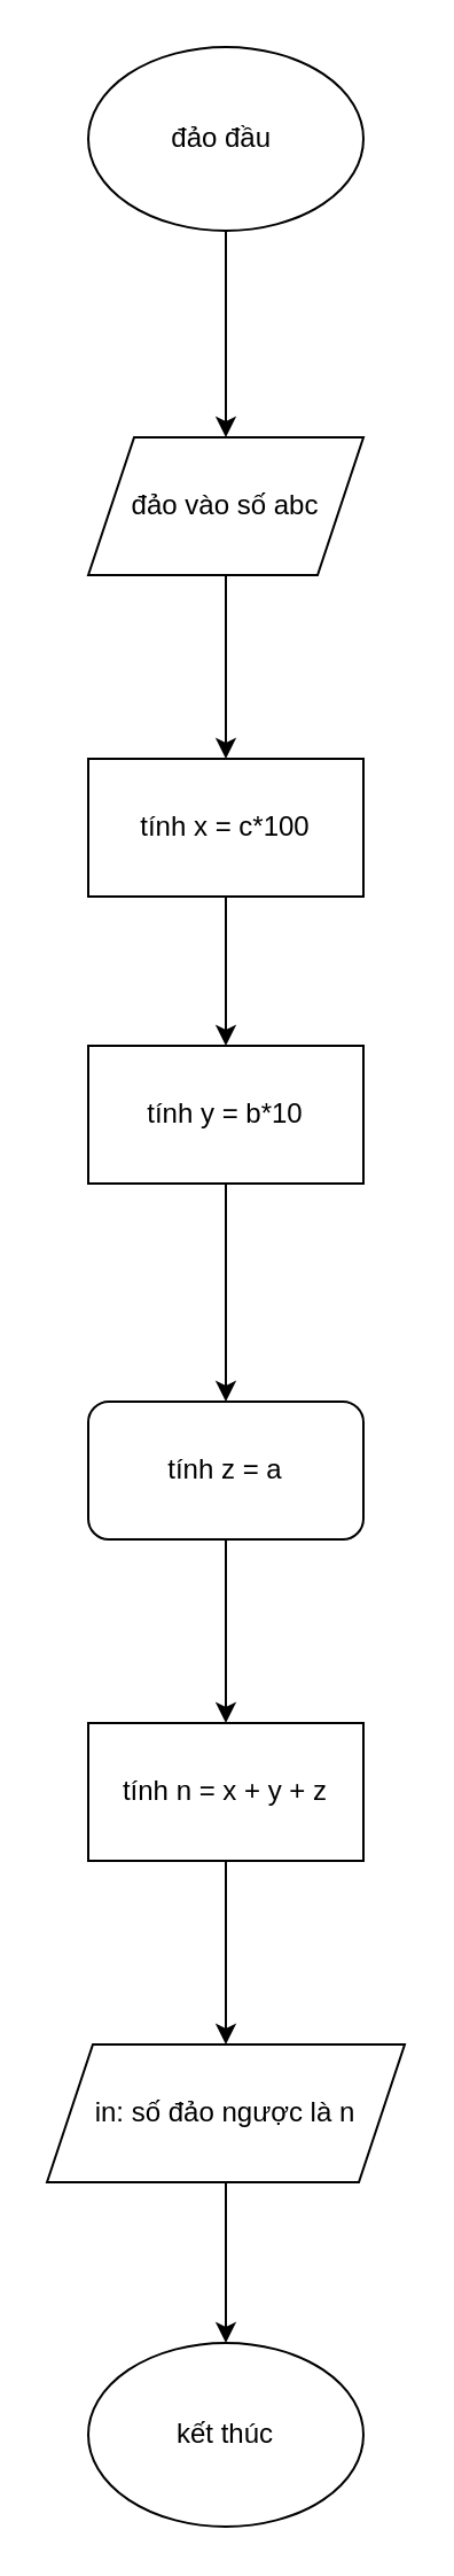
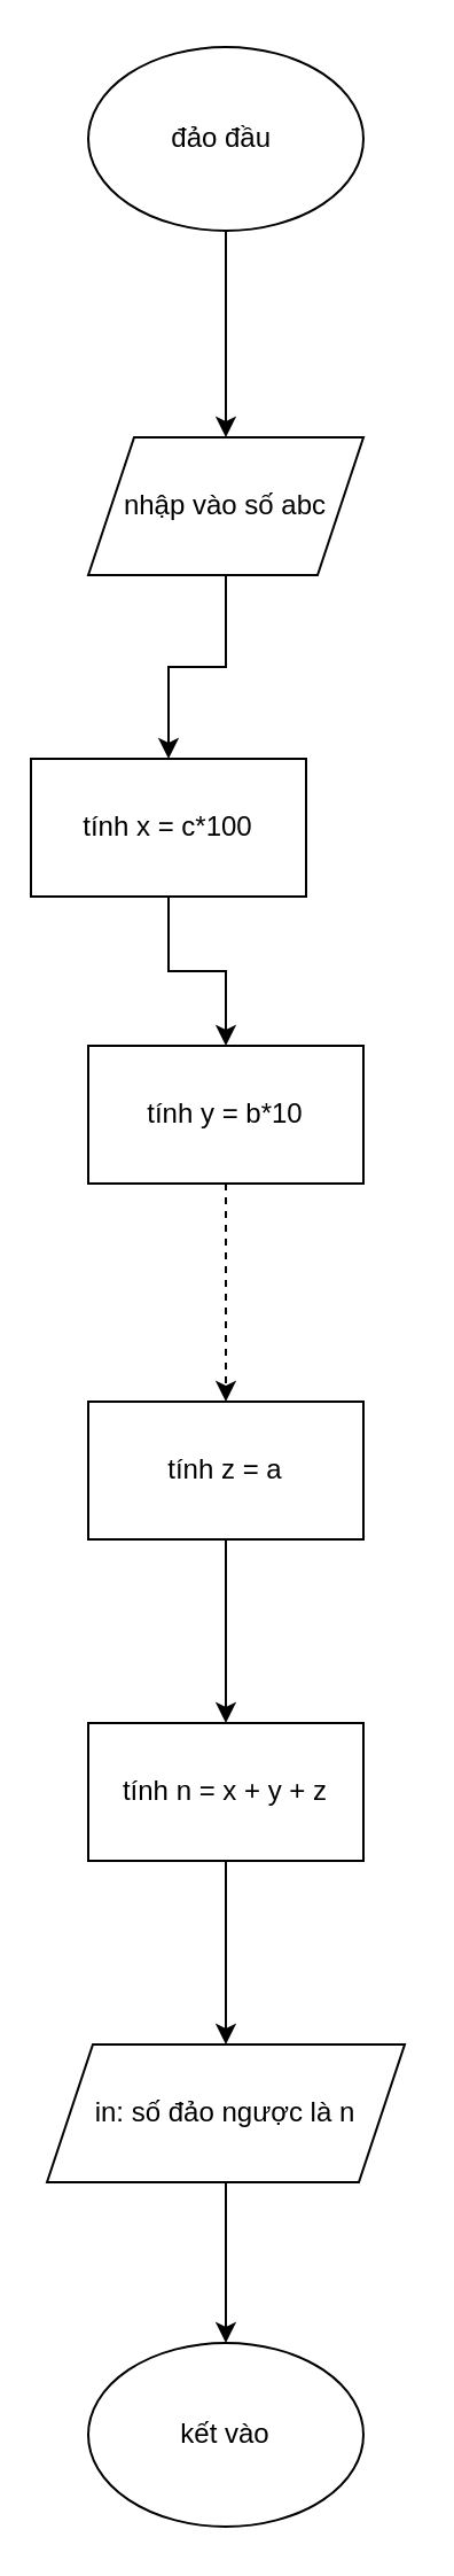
- <mxCell id="5" value="đảo vào số abc" style="shape=parallelogram;perimeter=parallelogramPerimeter;whiteSpace=wrap;html=1;fixedSize=1;" vertex="1" parent="1"><mxGeometry x="38" y="190" width="120" height="60" as="geometry" /></mxCell>
+ <mxCell id="5" value="nhập vào số abc" style="shape=parallelogram;perimeter=parallelogramPerimeter;whiteSpace=wrap;html=1;fixedSize=1;" vertex="1" parent="1"><mxGeometry x="38" y="190" width="120" height="60" as="geometry" /></mxCell>
- <mxCell id="7" value="tính x = c*100" style="whiteSpace=wrap;html=1;" vertex="1" parent="1"><mxGeometry x="38" y="330" width="120" height="60" as="geometry" /></mxCell>
+ <mxCell id="7" value="tính x = c*100" style="whiteSpace=wrap;html=1;" vertex="1" parent="1"><mxGeometry x="13" y="330" width="120" height="60" as="geometry" /></mxCell>
- <mxCell id="8" value="" style="edgeStyle=orthogonalEdgeStyle;rounded=0;orthogonalLoop=1;jettySize=auto;html=1;" edge="1" parent="1" source="9" target="11"><mxGeometry relative="1" as="geometry" /></mxCell>
+ <mxCell id="8" value="" style="edgeStyle=orthogonalEdgeStyle;rounded=0;orthogonalLoop=1;jettySize=auto;html=1;dashed=1;" edge="1" parent="1" source="9" target="11"><mxGeometry relative="1" as="geometry" /></mxCell>
- <mxCell id="11" value="tính z = a" style="whiteSpace=wrap;html=1;rounded=1;" vertex="1" parent="1"><mxGeometry x="38" y="610" width="120" height="60" as="geometry" /></mxCell>
+ <mxCell id="11" value="tính z = a" style="whiteSpace=wrap;html=1;" vertex="1" parent="1"><mxGeometry x="38" y="610" width="120" height="60" as="geometry" /></mxCell>
- <mxCell id="16" value="kết thúc" style="ellipse;whiteSpace=wrap;html=1;" vertex="1" parent="1"><mxGeometry x="38" y="1020" width="120" height="80" as="geometry" /></mxCell>
+ <mxCell id="16" value="kết vào" style="ellipse;whiteSpace=wrap;html=1;" vertex="1" parent="1"><mxGeometry x="38" y="1020" width="120" height="80" as="geometry" /></mxCell>
